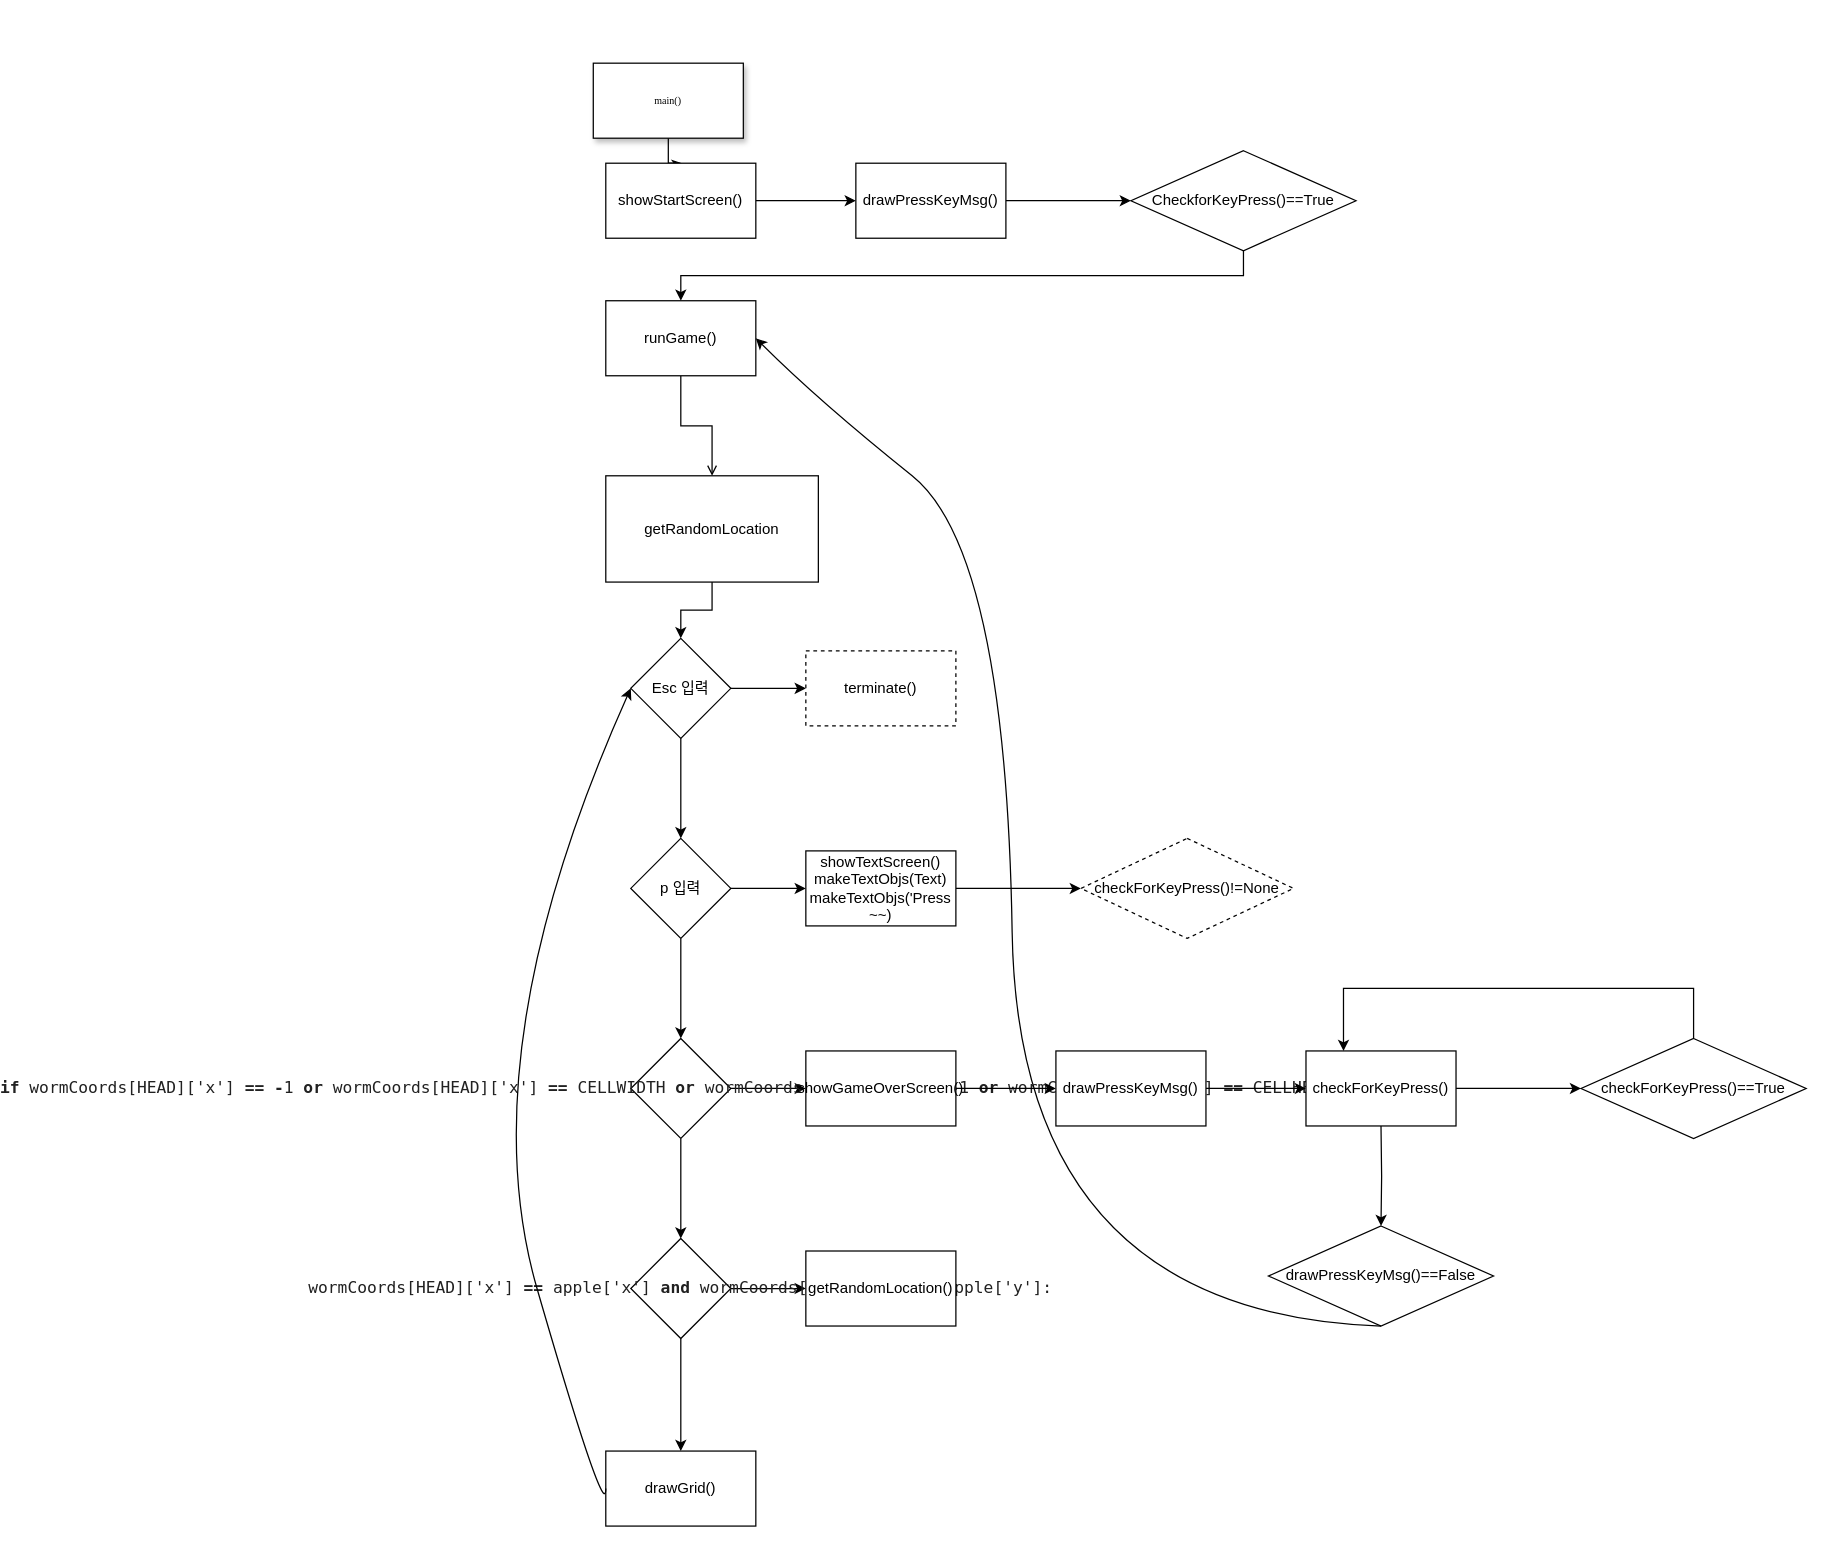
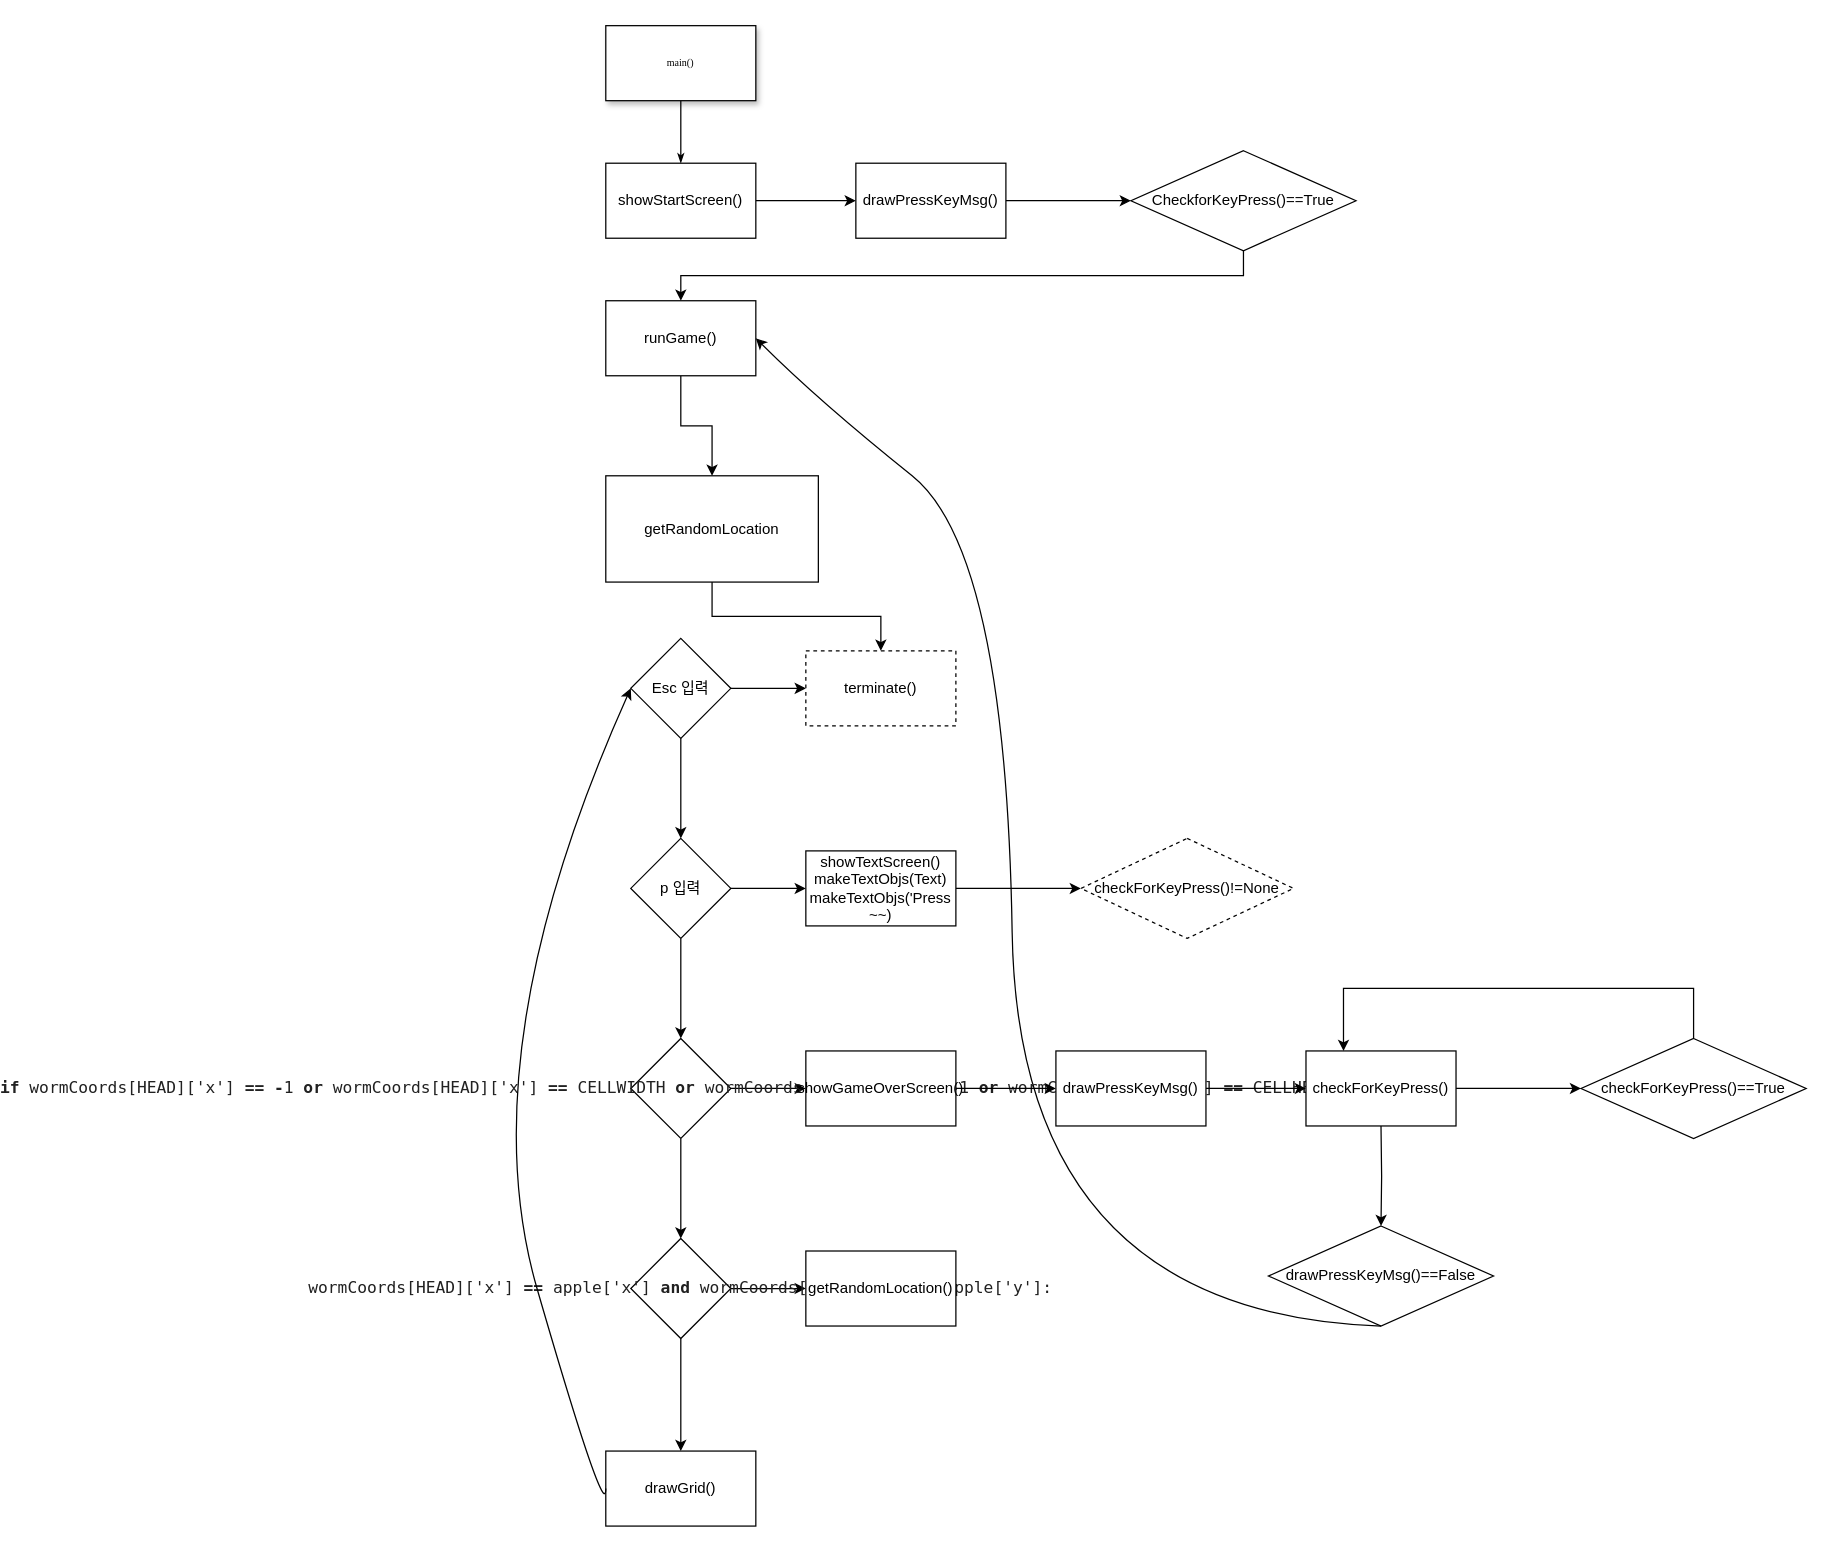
- <mxCell id="3" value="main()" style="rounded=0;whiteSpace=wrap;html=1;shadow=1;labelBackgroundColor=none;strokeWidth=1;fontFamily=Verdana;fontSize=8;align=center;" parent="1" vertex="1"><mxGeometry x="120" y="50" width="120" height="60" as="geometry" /></mxCell>
+ <mxCell id="3" value="main()" style="rounded=0;whiteSpace=wrap;html=1;shadow=1;labelBackgroundColor=none;strokeWidth=1;fontFamily=Verdana;fontSize=8;align=center;" parent="1" vertex="1"><mxGeometry x="130" y="20" width="120" height="60" as="geometry" /></mxCell>
- <mxCell id="10" value="" style="edgeStyle=orthogonalEdgeStyle;rounded=0;orthogonalLoop=1;jettySize=auto;html=1;endArrow=open;" edge="1" parent="1" source="11" target="13"><mxGeometry relative="1" as="geometry" /></mxCell>
+ <mxCell id="10" value="" style="edgeStyle=orthogonalEdgeStyle;rounded=0;orthogonalLoop=1;jettySize=auto;html=1;" edge="1" parent="1" source="11" target="13"><mxGeometry relative="1" as="geometry" /></mxCell>
- <mxCell id="12" value="" style="edgeStyle=orthogonalEdgeStyle;rounded=0;orthogonalLoop=1;jettySize=auto;html=1;" edge="1" parent="1" source="13" target="16"><mxGeometry relative="1" as="geometry" /></mxCell>
+ <mxCell id="12" value="" style="edgeStyle=orthogonalEdgeStyle;rounded=0;orthogonalLoop=1;jettySize=auto;html=1;" edge="1" parent="1" source="13" target="20"><mxGeometry relative="1" as="geometry" /></mxCell>
